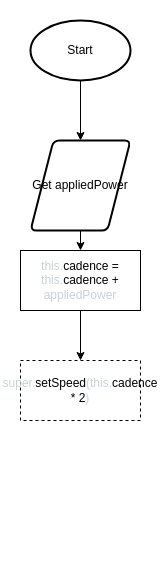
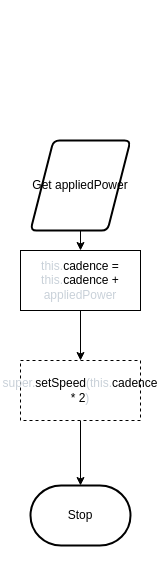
- <mxCell id="3" value="Start" style="strokeWidth=2;html=1;shape=mxgraph.flowchart.start_1;whiteSpace=wrap;" vertex="1" parent="1"><mxGeometry x="30" y="20" width="100" height="60" as="geometry" /></mxCell>
- <mxCell id="2" style="edgeStyle=none;html=1;entryX=0.5;entryY=0;entryDx=0;entryDy=0;" edge="1" parent="1" source="3" target="5"><mxGeometry relative="1" as="geometry" /></mxCell>
+ <mxCell id="8" style="edgeStyle=none;html=1;entryX=0.5;entryY=0;entryDx=0;entryDy=0;entryPerimeter=0;" edge="1" parent="1" source="9" target="10"><mxGeometry relative="1" as="geometry" /></mxCell>
+ <mxCell id="10" value="Stop" style="strokeWidth=2;html=1;shape=mxgraph.flowchart.terminator;whiteSpace=wrap;labelBackgroundColor=none;" vertex="1" parent="1"><mxGeometry x="30" y="485" width="100" height="60" as="geometry" /></mxCell>
